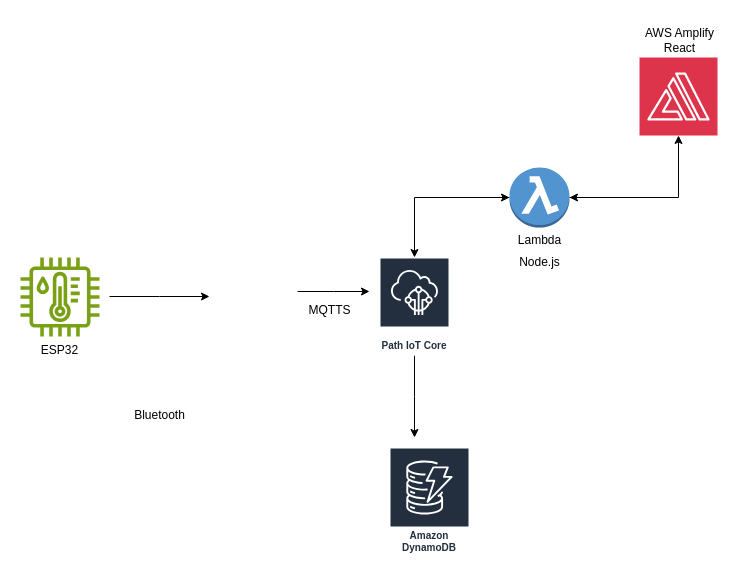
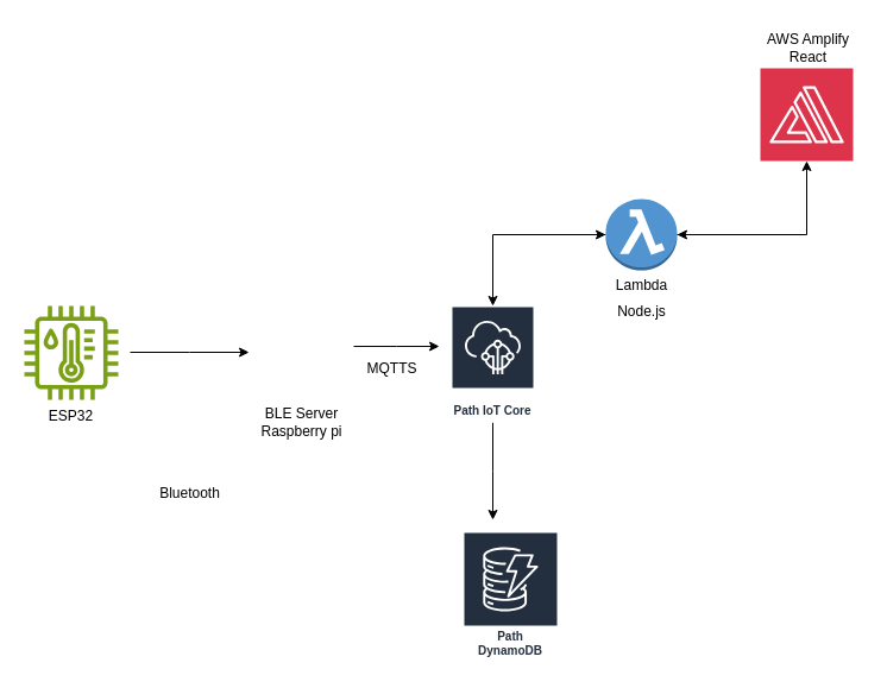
+ <mxCell id="7" value="BLE Server&lt;div&gt;Raspberry pi&lt;/div&gt;" style="text;html=1;align=center;verticalAlign=middle;resizable=0;points=[];autosize=1;strokeColor=none;fillColor=none;" parent="1" vertex="1"><mxGeometry x="208" y="335" width="90" height="40" as="geometry" /></mxCell>
- <mxCell id="12" value="Amazon DynamoDB" style="sketch=0;outlineConnect=0;fontColor=#232F3E;gradientColor=none;strokeColor=#ffffff;fillColor=#232F3E;dashed=0;verticalLabelPosition=middle;verticalAlign=bottom;align=center;html=1;whiteSpace=wrap;fontSize=10;fontStyle=1;spacing=3;shape=mxgraph.aws4.productIcon;prIcon=mxgraph.aws4.dynamodb;" parent="1" vertex="1"><mxGeometry x="389" y="447" width="80" height="110" as="geometry" /></mxCell>
+ <mxCell id="12" value="Path DynamoDB" style="sketch=0;outlineConnect=0;fontColor=#232F3E;gradientColor=none;strokeColor=#ffffff;fillColor=#232F3E;dashed=0;verticalLabelPosition=middle;verticalAlign=bottom;align=center;html=1;whiteSpace=wrap;fontSize=10;fontStyle=1;spacing=3;shape=mxgraph.aws4.productIcon;prIcon=mxgraph.aws4.dynamodb;" parent="1" vertex="1"><mxGeometry x="389" y="447" width="80" height="110" as="geometry" /></mxCell>
